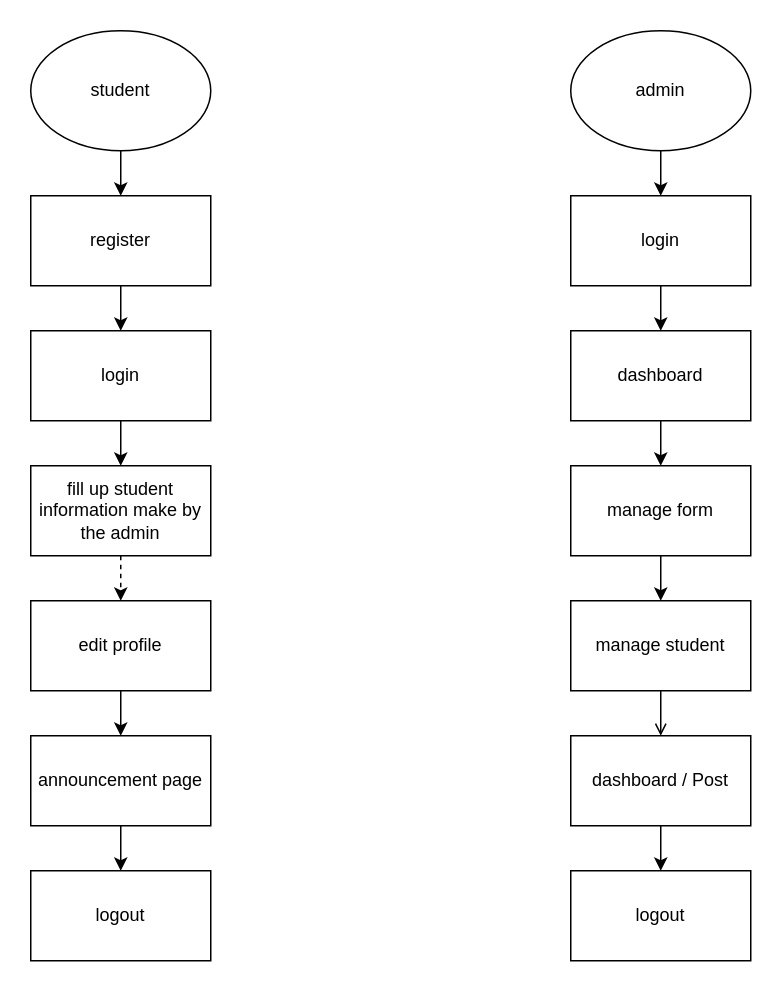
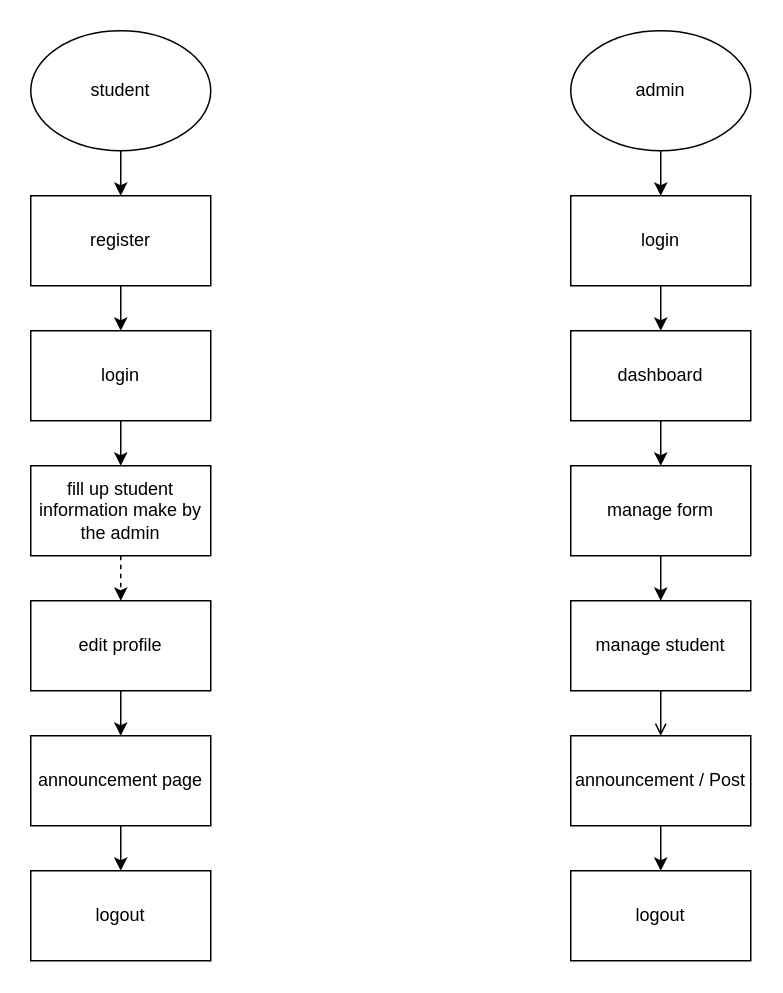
- <mxCell id="21" value="dashboard / Post" style="whiteSpace=wrap;html=1;" vertex="1" parent="1"><mxGeometry x="380" y="490" width="120" height="60" as="geometry" /></mxCell>
+ <mxCell id="21" value="announcement / Post" style="whiteSpace=wrap;html=1;" vertex="1" parent="1"><mxGeometry x="380" y="490" width="120" height="60" as="geometry" /></mxCell>
